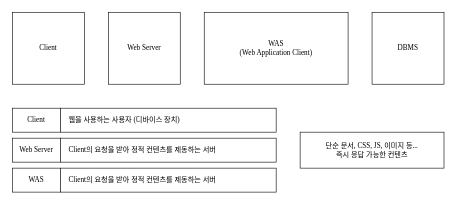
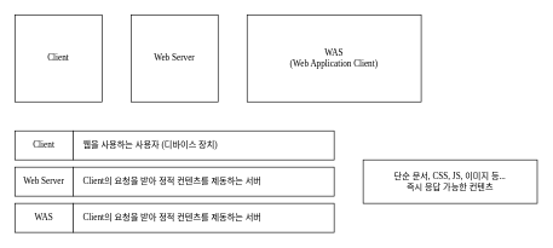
- <mxCell id="4" value="DBMS" style="rounded=0;whiteSpace=wrap;html=1;fontFamily=a고딕14;" vertex="1" parent="1"><mxGeometry x="620" y="20" width="120" height="120" as="geometry" /></mxCell>
